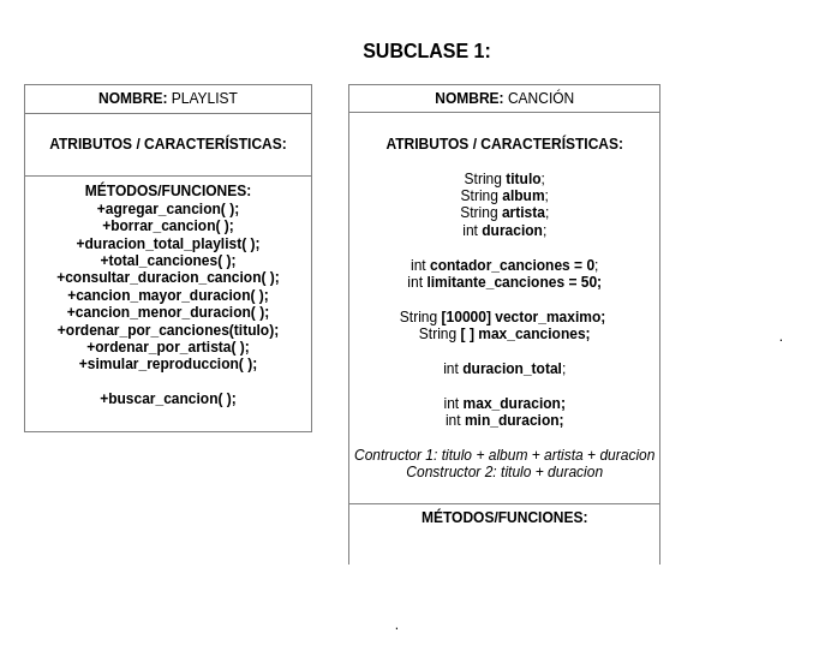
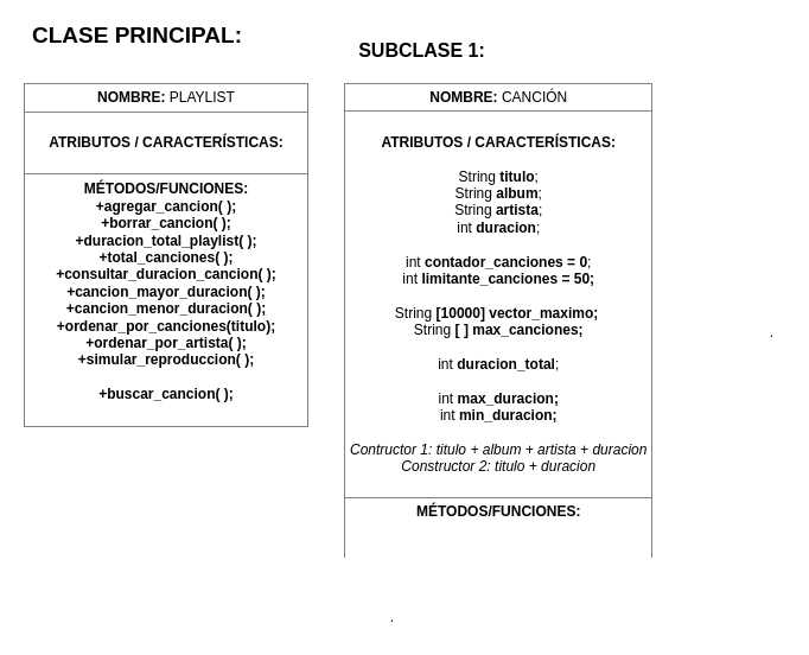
+ <mxCell id="3" value="&lt;font style=&quot;font-size: 19px&quot;&gt;&lt;b&gt;CLASE PRINCIPAL:&lt;/b&gt;&lt;/font&gt;" style="text;html=1;align=center;verticalAlign=middle;resizable=0;points=[];autosize=1;" parent="1" vertex="1"><mxGeometry x="20" y="20" width="190" height="20" as="geometry" /></mxCell>
